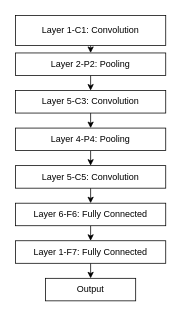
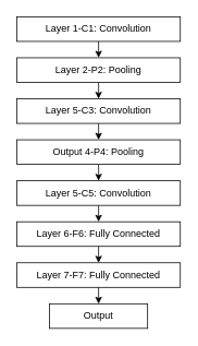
- <mxCell id="3" value="Layer 1-C1: Convolution" style="rounded=0;whiteSpace=wrap;html=1;" vertex="1" parent="1"><mxGeometry x="20" y="20" width="200" height="40" as="geometry" /></mxCell>
+ <mxCell id="3" value="Layer 1-C1: Convolution" style="rounded=0;whiteSpace=wrap;html=1;" vertex="1" parent="1"><mxGeometry x="20" y="20" width="200" height="30" as="geometry" /></mxCell>
- <mxCell id="9" value="Layer 4-P4: Pooling" style="rounded=0;whiteSpace=wrap;html=1;" vertex="1" parent="1"><mxGeometry x="20" y="170" width="200" height="30" as="geometry" /></mxCell>
+ <mxCell id="9" value="Output 4-P4: Pooling" style="rounded=0;whiteSpace=wrap;html=1;" vertex="1" parent="1"><mxGeometry x="20" y="170" width="200" height="30" as="geometry" /></mxCell>
- <mxCell id="15" value="Layer 1-F7: Fully Connected" style="rounded=0;whiteSpace=wrap;html=1;" vertex="1" parent="1"><mxGeometry x="20" y="320" width="200" height="30" as="geometry" /></mxCell>
+ <mxCell id="15" value="Layer 7-F7: Fully Connected" style="rounded=0;whiteSpace=wrap;html=1;" vertex="1" parent="1"><mxGeometry x="20" y="320" width="200" height="30" as="geometry" /></mxCell>
